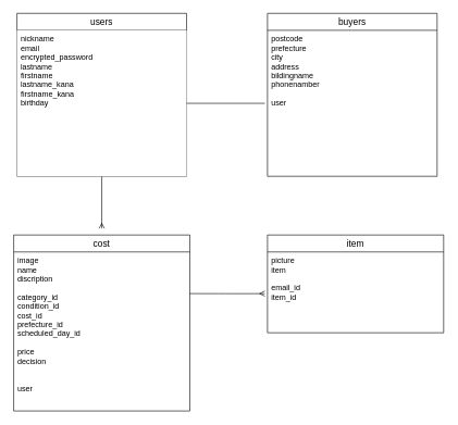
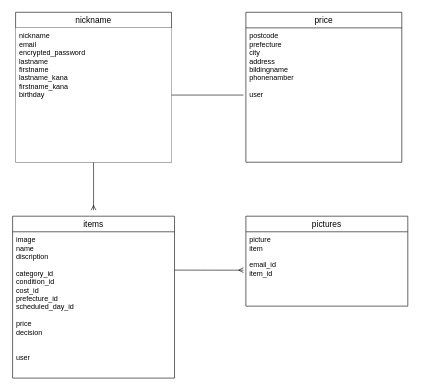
- <mxCell id="3" value="users" style="swimlane;fontStyle=0;childLayout=stackLayout;horizontal=1;startSize=26;horizontalStack=0;resizeParent=1;resizeParentMax=0;resizeLast=0;collapsible=1;marginBottom=0;align=center;fontSize=14;" vertex="1" parent="1"><mxGeometry x="25" y="20" width="260" height="250" as="geometry" /></mxCell>
+ <mxCell id="3" value="nickname" style="swimlane;fontStyle=0;childLayout=stackLayout;horizontal=1;startSize=26;horizontalStack=0;resizeParent=1;resizeParentMax=0;resizeLast=0;collapsible=1;marginBottom=0;align=center;fontSize=14;" vertex="1" parent="1"><mxGeometry x="25" y="20" width="260" height="250" as="geometry" /></mxCell>
- <mxCell id="7" value="buyers" style="swimlane;fontStyle=0;childLayout=stackLayout;horizontal=1;startSize=26;horizontalStack=0;resizeParent=1;resizeParentMax=0;resizeLast=0;collapsible=1;marginBottom=0;align=center;fontSize=14;fillColor=default;" vertex="1" parent="1"><mxGeometry x="409" y="20" width="260" height="250" as="geometry" /></mxCell>
+ <mxCell id="7" value="price" style="swimlane;fontStyle=0;childLayout=stackLayout;horizontal=1;startSize=26;horizontalStack=0;resizeParent=1;resizeParentMax=0;resizeLast=0;collapsible=1;marginBottom=0;align=center;fontSize=14;fillColor=default;" vertex="1" parent="1"><mxGeometry x="409" y="20" width="260" height="250" as="geometry" /></mxCell>
- <mxCell id="5" value="cost" style="swimlane;fontStyle=0;childLayout=stackLayout;horizontal=1;startSize=26;horizontalStack=0;resizeParent=1;resizeParentMax=0;resizeLast=0;collapsible=1;marginBottom=0;align=center;fontSize=14;" vertex="1" parent="1"><mxGeometry x="20" y="360" width="270" height="270" as="geometry" /></mxCell>
+ <mxCell id="5" value="items" style="swimlane;fontStyle=0;childLayout=stackLayout;horizontal=1;startSize=26;horizontalStack=0;resizeParent=1;resizeParentMax=0;resizeLast=0;collapsible=1;marginBottom=0;align=center;fontSize=14;" vertex="1" parent="1"><mxGeometry x="20" y="360" width="270" height="270" as="geometry" /></mxCell>
- <mxCell id="9" value="item" style="swimlane;fontStyle=0;childLayout=stackLayout;horizontal=1;startSize=26;horizontalStack=0;resizeParent=1;resizeParentMax=0;resizeLast=0;collapsible=1;marginBottom=0;align=center;fontSize=14;fillColor=default;" vertex="1" parent="1"><mxGeometry x="409" y="360" width="270" height="150" as="geometry" /></mxCell>
+ <mxCell id="9" value="pictures" style="swimlane;fontStyle=0;childLayout=stackLayout;horizontal=1;startSize=26;horizontalStack=0;resizeParent=1;resizeParentMax=0;resizeLast=0;collapsible=1;marginBottom=0;align=center;fontSize=14;fillColor=default;" vertex="1" parent="1"><mxGeometry x="409" y="360" width="270" height="150" as="geometry" /></mxCell>
